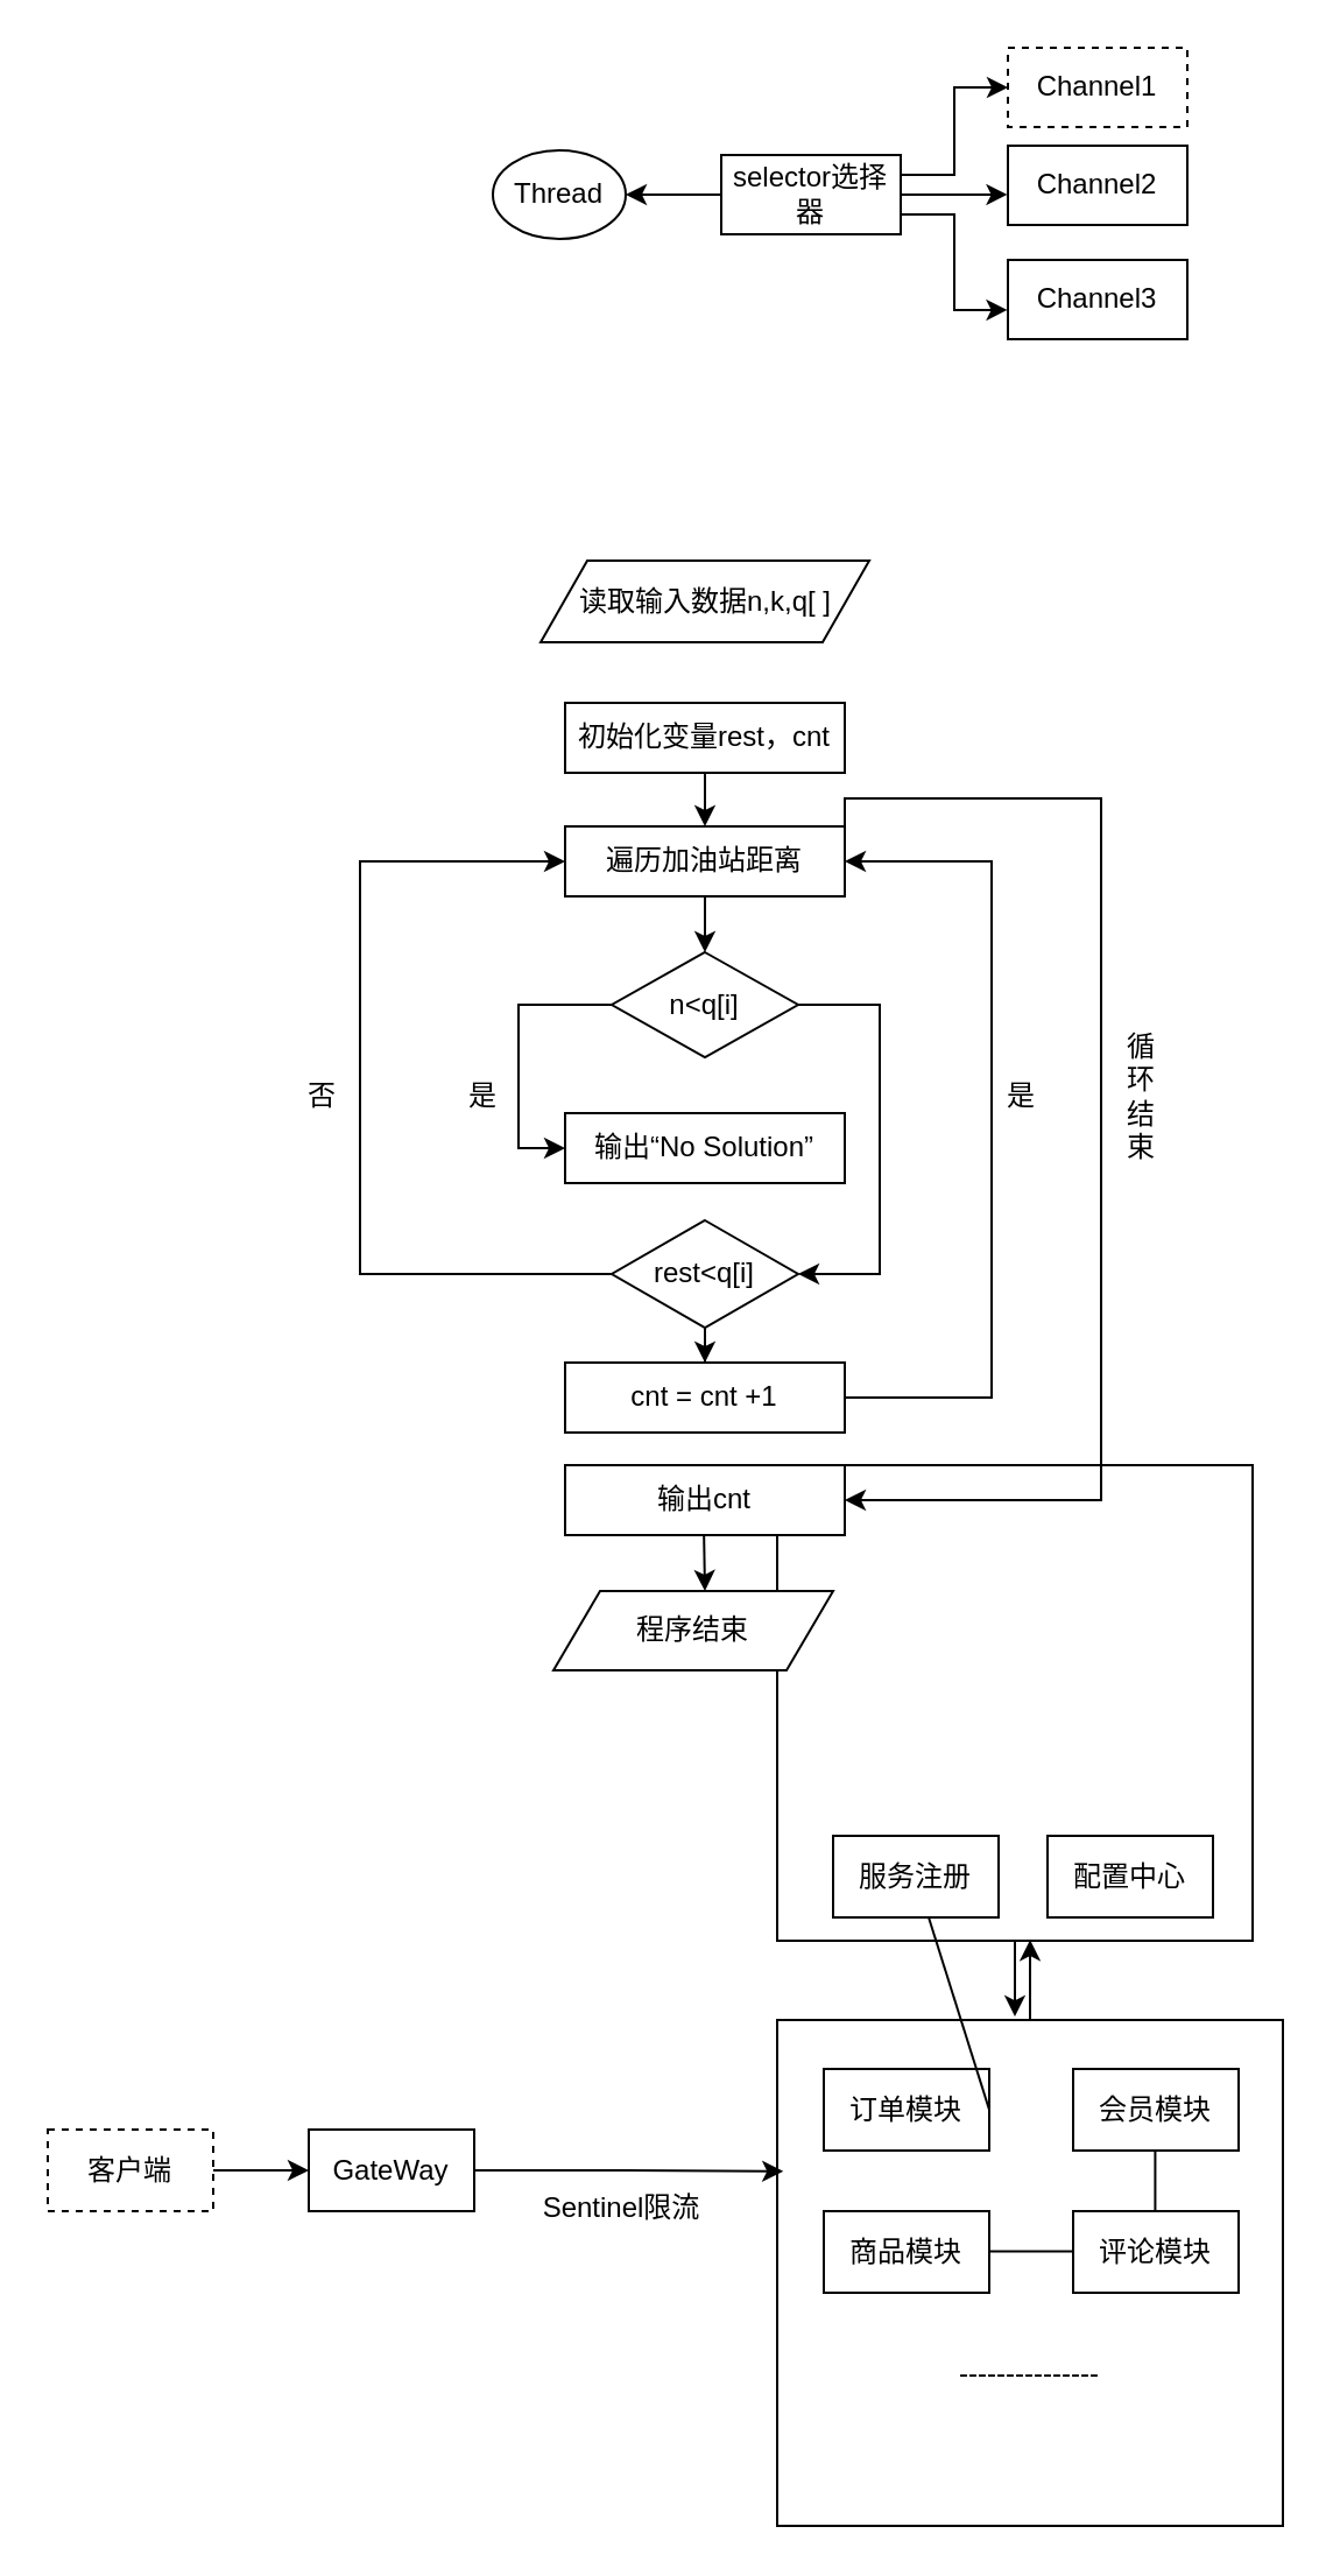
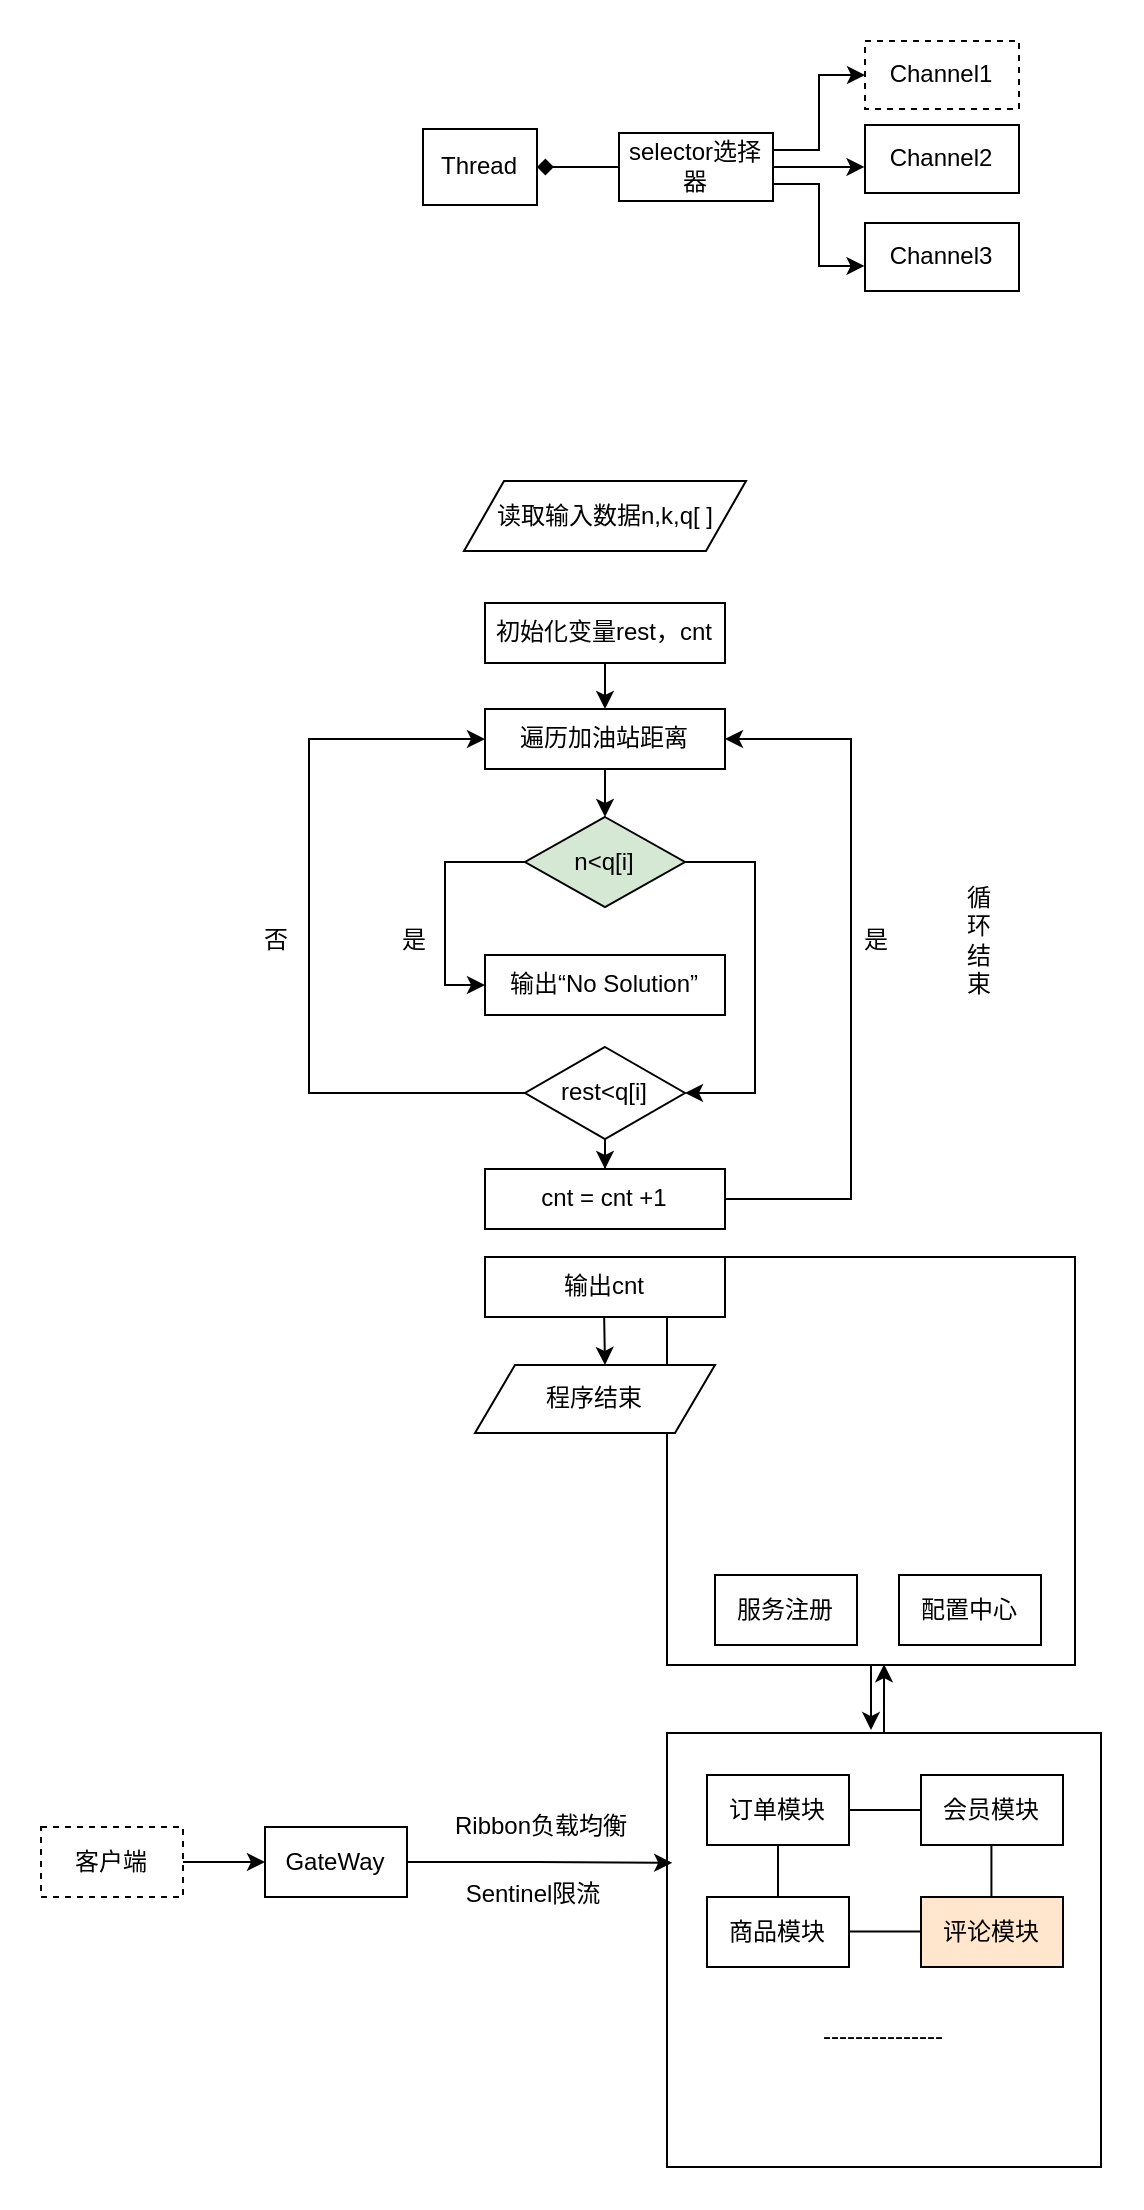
- <mxCell id="27" value="Thread" style="ellipse;whiteSpace=wrap;html=1;" parent="1" vertex="1"><mxGeometry x="211" y="64" width="57" height="38" as="geometry" /></mxCell>
+ <mxCell id="27" value="Thread" style="rounded=0;whiteSpace=wrap;html=1;" parent="1" vertex="1"><mxGeometry x="211" y="64" width="57" height="38" as="geometry" /></mxCell>
- <mxCell id="28" style="edgeStyle=orthogonalEdgeStyle;rounded=0;orthogonalLoop=1;jettySize=auto;html=1;entryX=1;entryY=0.5;entryDx=0;entryDy=0;" parent="1" source="30" target="27" edge="1"><mxGeometry relative="1" as="geometry" /></mxCell>
+ <mxCell id="28" style="edgeStyle=orthogonalEdgeStyle;rounded=0;orthogonalLoop=1;jettySize=auto;html=1;entryX=1;entryY=0.5;entryDx=0;entryDy=0;endArrow=diamond;" parent="1" source="30" target="27" edge="1"><mxGeometry relative="1" as="geometry" /></mxCell>
- <mxCell id="13" value="n&amp;lt;q[i]" style="rhombus;whiteSpace=wrap;html=1;rounded=0;" parent="1" vertex="1"><mxGeometry x="262" y="408" width="80" height="45" as="geometry" /></mxCell>
+ <mxCell id="13" value="n&amp;lt;q[i]" style="rhombus;whiteSpace=wrap;html=1;rounded=0;fillColor=#d5e8d4;" parent="1" vertex="1"><mxGeometry x="262" y="408" width="80" height="45" as="geometry" /></mxCell>
- <mxCell id="8" style="edgeStyle=orthogonalEdgeStyle;rounded=0;orthogonalLoop=1;jettySize=auto;html=1;exitX=1;exitY=0;exitDx=0;exitDy=0;entryX=1;entryY=0.5;entryDx=0;entryDy=0;" parent="1" source="9" target="24" edge="1"><mxGeometry relative="1" as="geometry"><Array as="points"><mxPoint x="362" y="342" /><mxPoint x="472" y="342" /><mxPoint x="472" y="643" /></Array></mxGeometry></mxCell>
- <mxCell id="48" value="" style="endArrow=none;html=1;rounded=0;exitX=1;exitY=0.5;exitDx=0;exitDy=0;" parent="1" source="41" target="43" edge="1"><mxGeometry width="50" height="50" relative="1" as="geometry"><mxPoint x="425.88" y="904.5" as="sourcePoint" /><mxPoint x="444.13" y="956.5" as="targetPoint" /></mxGeometry></mxCell>
+ <mxCell id="48" value="" style="endArrow=none;html=1;rounded=0;exitX=1;exitY=0.5;exitDx=0;exitDy=0;entryX=0;entryY=0.5;entryDx=0;entryDy=0;" parent="1" source="41" target="40" edge="1"><mxGeometry width="50" height="50" relative="1" as="geometry"><mxPoint x="425.88" y="904.5" as="sourcePoint" /><mxPoint x="444.13" y="956.5" as="targetPoint" /></mxGeometry></mxCell>
+ <mxCell id="47" value="Ribbon负载均衡" style="text;html=1;strokeColor=none;fillColor=none;align=center;verticalAlign=middle;whiteSpace=wrap;rounded=0;" parent="1" vertex="1"><mxGeometry x="222" y="898" width="97" height="30" as="geometry" /></mxCell>
+ <mxCell id="50" value="" style="endArrow=none;html=1;rounded=0;exitX=0.5;exitY=0;exitDx=0;exitDy=0;entryX=0.5;entryY=1;entryDx=0;entryDy=0;" parent="1" source="39" target="41" edge="1"><mxGeometry width="50" height="50" relative="1" as="geometry"><mxPoint x="370.5" y="935" as="sourcePoint" /><mxPoint x="401" y="935" as="targetPoint" /></mxGeometry></mxCell>
- <mxCell id="38" value="评论模块" style="rounded=0;whiteSpace=wrap;html=1;" parent="1" vertex="1"><mxGeometry x="460" y="948" width="71" height="35" as="geometry" /></mxCell>
+ <mxCell id="38" value="评论模块" style="rounded=0;whiteSpace=wrap;html=1;fillColor=#ffe6cc;" parent="1" vertex="1"><mxGeometry x="460" y="948" width="71" height="35" as="geometry" /></mxCell>
